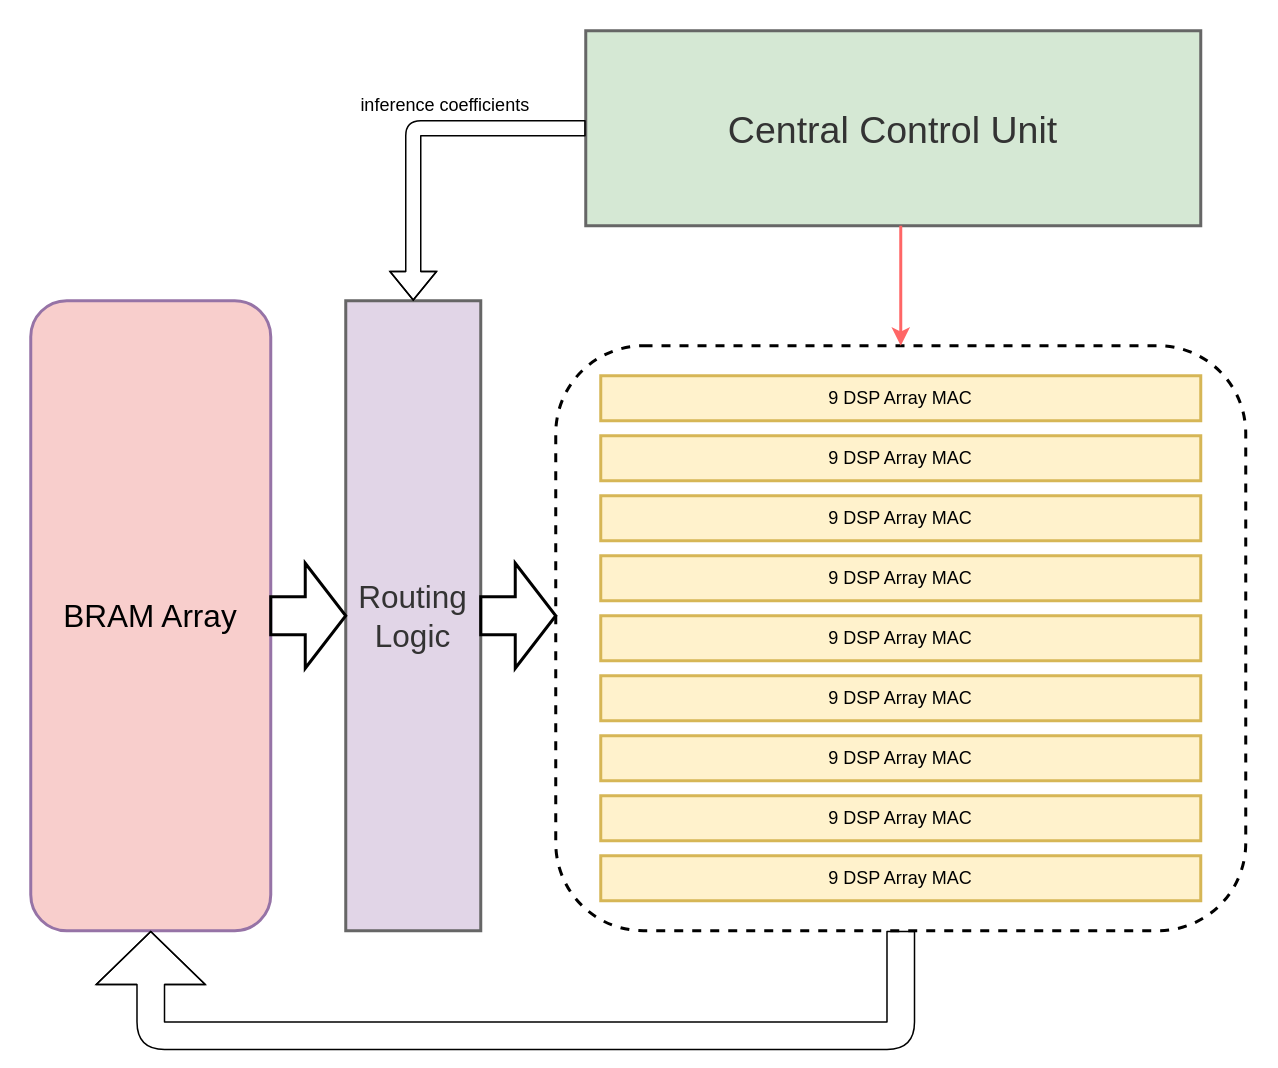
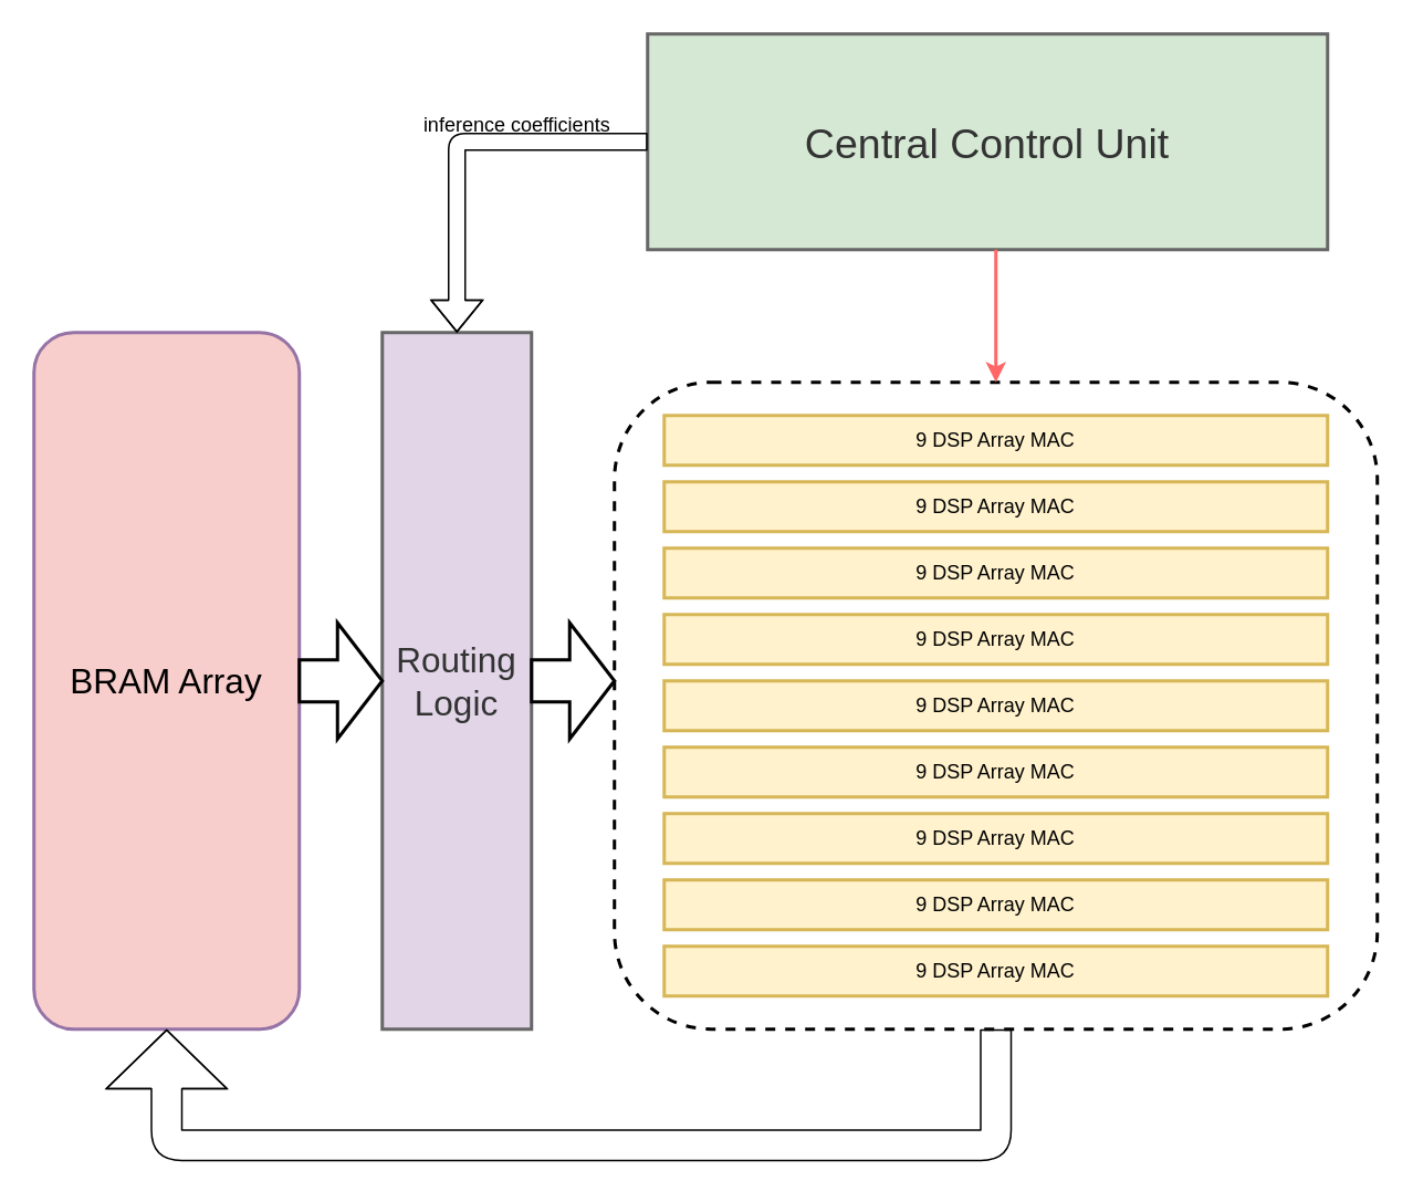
- <mxCell id="24" value="inference coefficients" style="text;html=1;align=center;verticalAlign=middle;resizable=0;points=[];autosize=1;strokeColor=none;" parent="1" vertex="1"><mxGeometry x="234" y="61" width="123" height="18" as="geometry" /></mxCell>
+ <mxCell id="24" value="inference coefficients" style="text;html=1;align=center;verticalAlign=middle;resizable=0;points=[];autosize=1;strokeColor=none;" parent="1" vertex="1"><mxGeometry x="249" y="66" width="123" height="18" as="geometry" /></mxCell>
